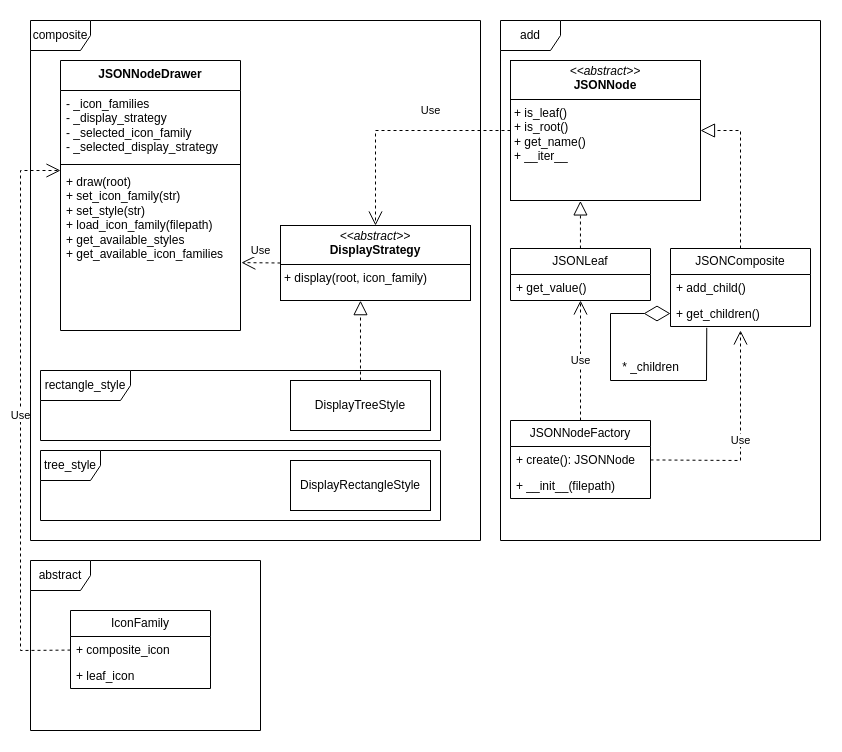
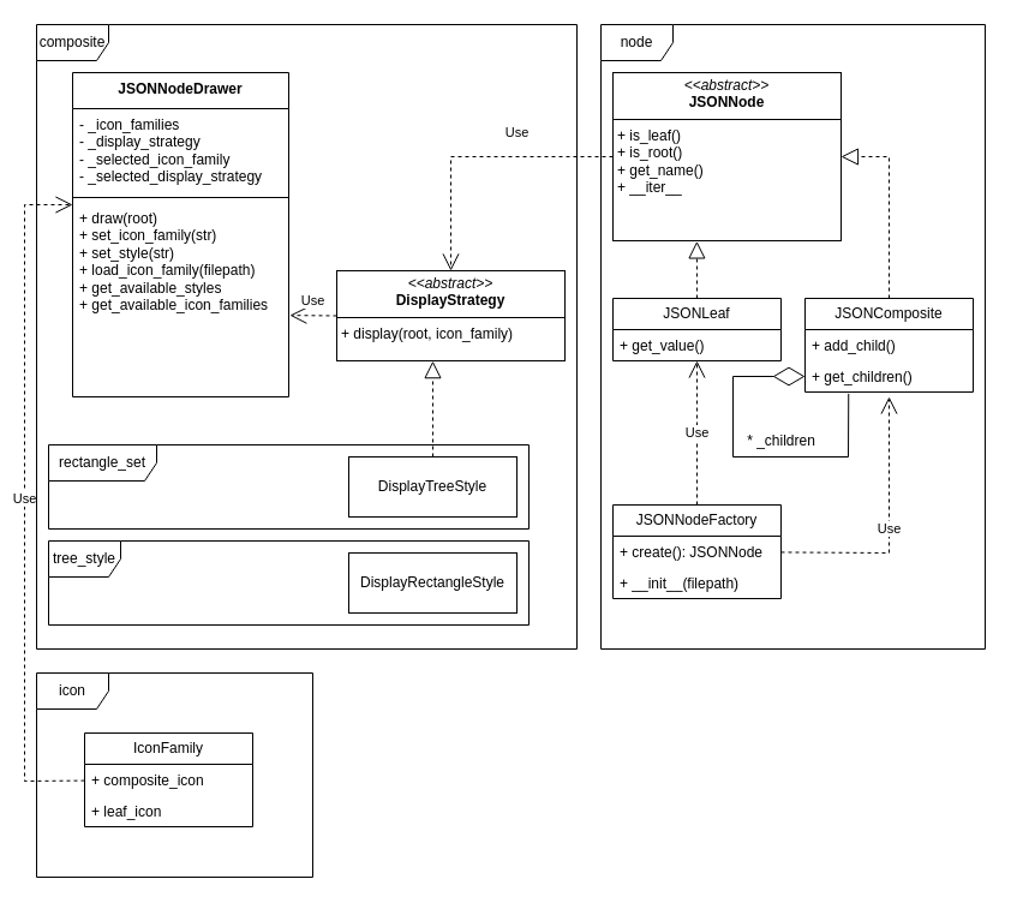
- <mxCell id="28" value="add" style="shape=umlFrame;whiteSpace=wrap;html=1;pointerEvents=0;" parent="1" vertex="1"><mxGeometry x="500" y="20" width="320" height="520" as="geometry" /></mxCell>
+ <mxCell id="28" value="node" style="shape=umlFrame;whiteSpace=wrap;html=1;pointerEvents=0;" parent="1" vertex="1"><mxGeometry x="500" y="20" width="320" height="520" as="geometry" /></mxCell>
- <mxCell id="32" value="rectangle_style" style="shape=umlFrame;whiteSpace=wrap;html=1;pointerEvents=0;width=90;height=30;" parent="1" vertex="1"><mxGeometry x="40" y="370" width="400" height="70" as="geometry" /></mxCell>
+ <mxCell id="32" value="rectangle_set" style="shape=umlFrame;whiteSpace=wrap;html=1;pointerEvents=0;width=90;height=30;" parent="1" vertex="1"><mxGeometry x="40" y="370" width="400" height="70" as="geometry" /></mxCell>
- <mxCell id="34" value="abstract" style="shape=umlFrame;whiteSpace=wrap;html=1;pointerEvents=0;" parent="1" vertex="1"><mxGeometry x="30" y="560" width="230" height="170" as="geometry" /></mxCell>
+ <mxCell id="34" value="icon" style="shape=umlFrame;whiteSpace=wrap;html=1;pointerEvents=0;" parent="1" vertex="1"><mxGeometry x="30" y="560" width="230" height="170" as="geometry" /></mxCell>
